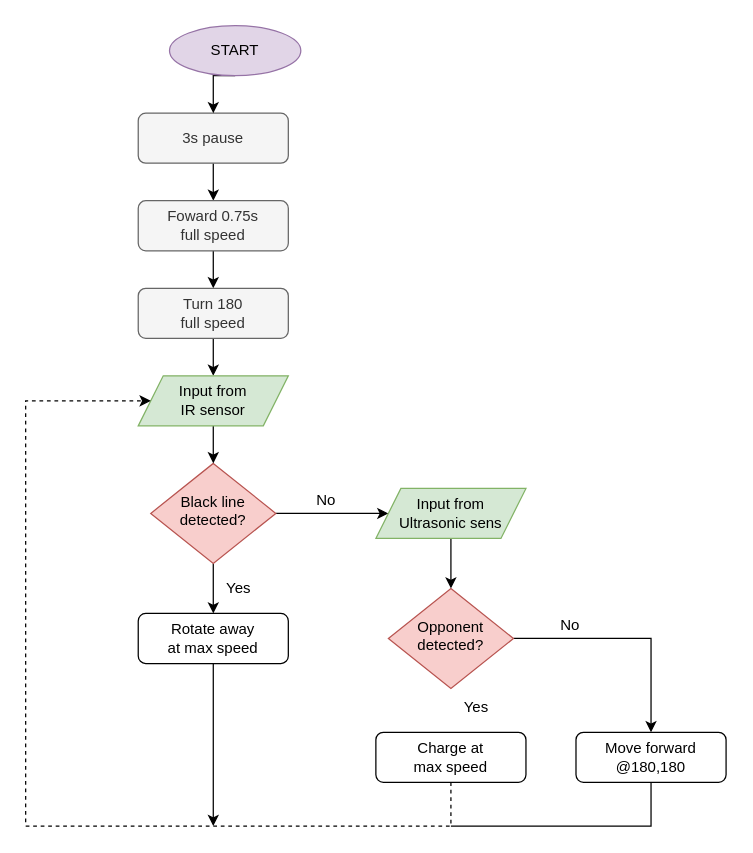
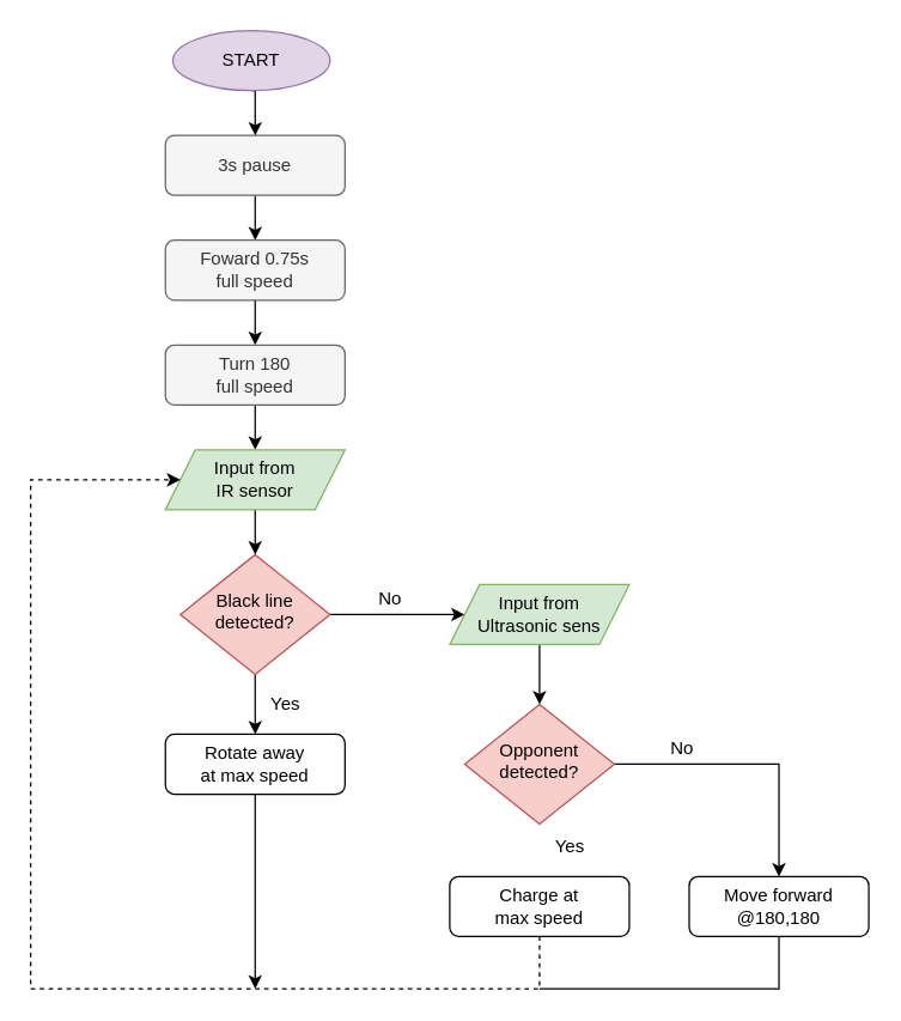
- <mxCell id="14" value="START" style="ellipse;whiteSpace=wrap;html=1;fillColor=#e1d5e7;strokeColor=#9673a6;" vertex="1" parent="1"><mxGeometry x="135" y="20" width="105" height="40" as="geometry" /></mxCell>
+ <mxCell id="14" value="START" style="ellipse;whiteSpace=wrap;html=1;fillColor=#e1d5e7;strokeColor=#9673a6;" vertex="1" parent="1"><mxGeometry x="115" y="20" width="105" height="40" as="geometry" /></mxCell>
